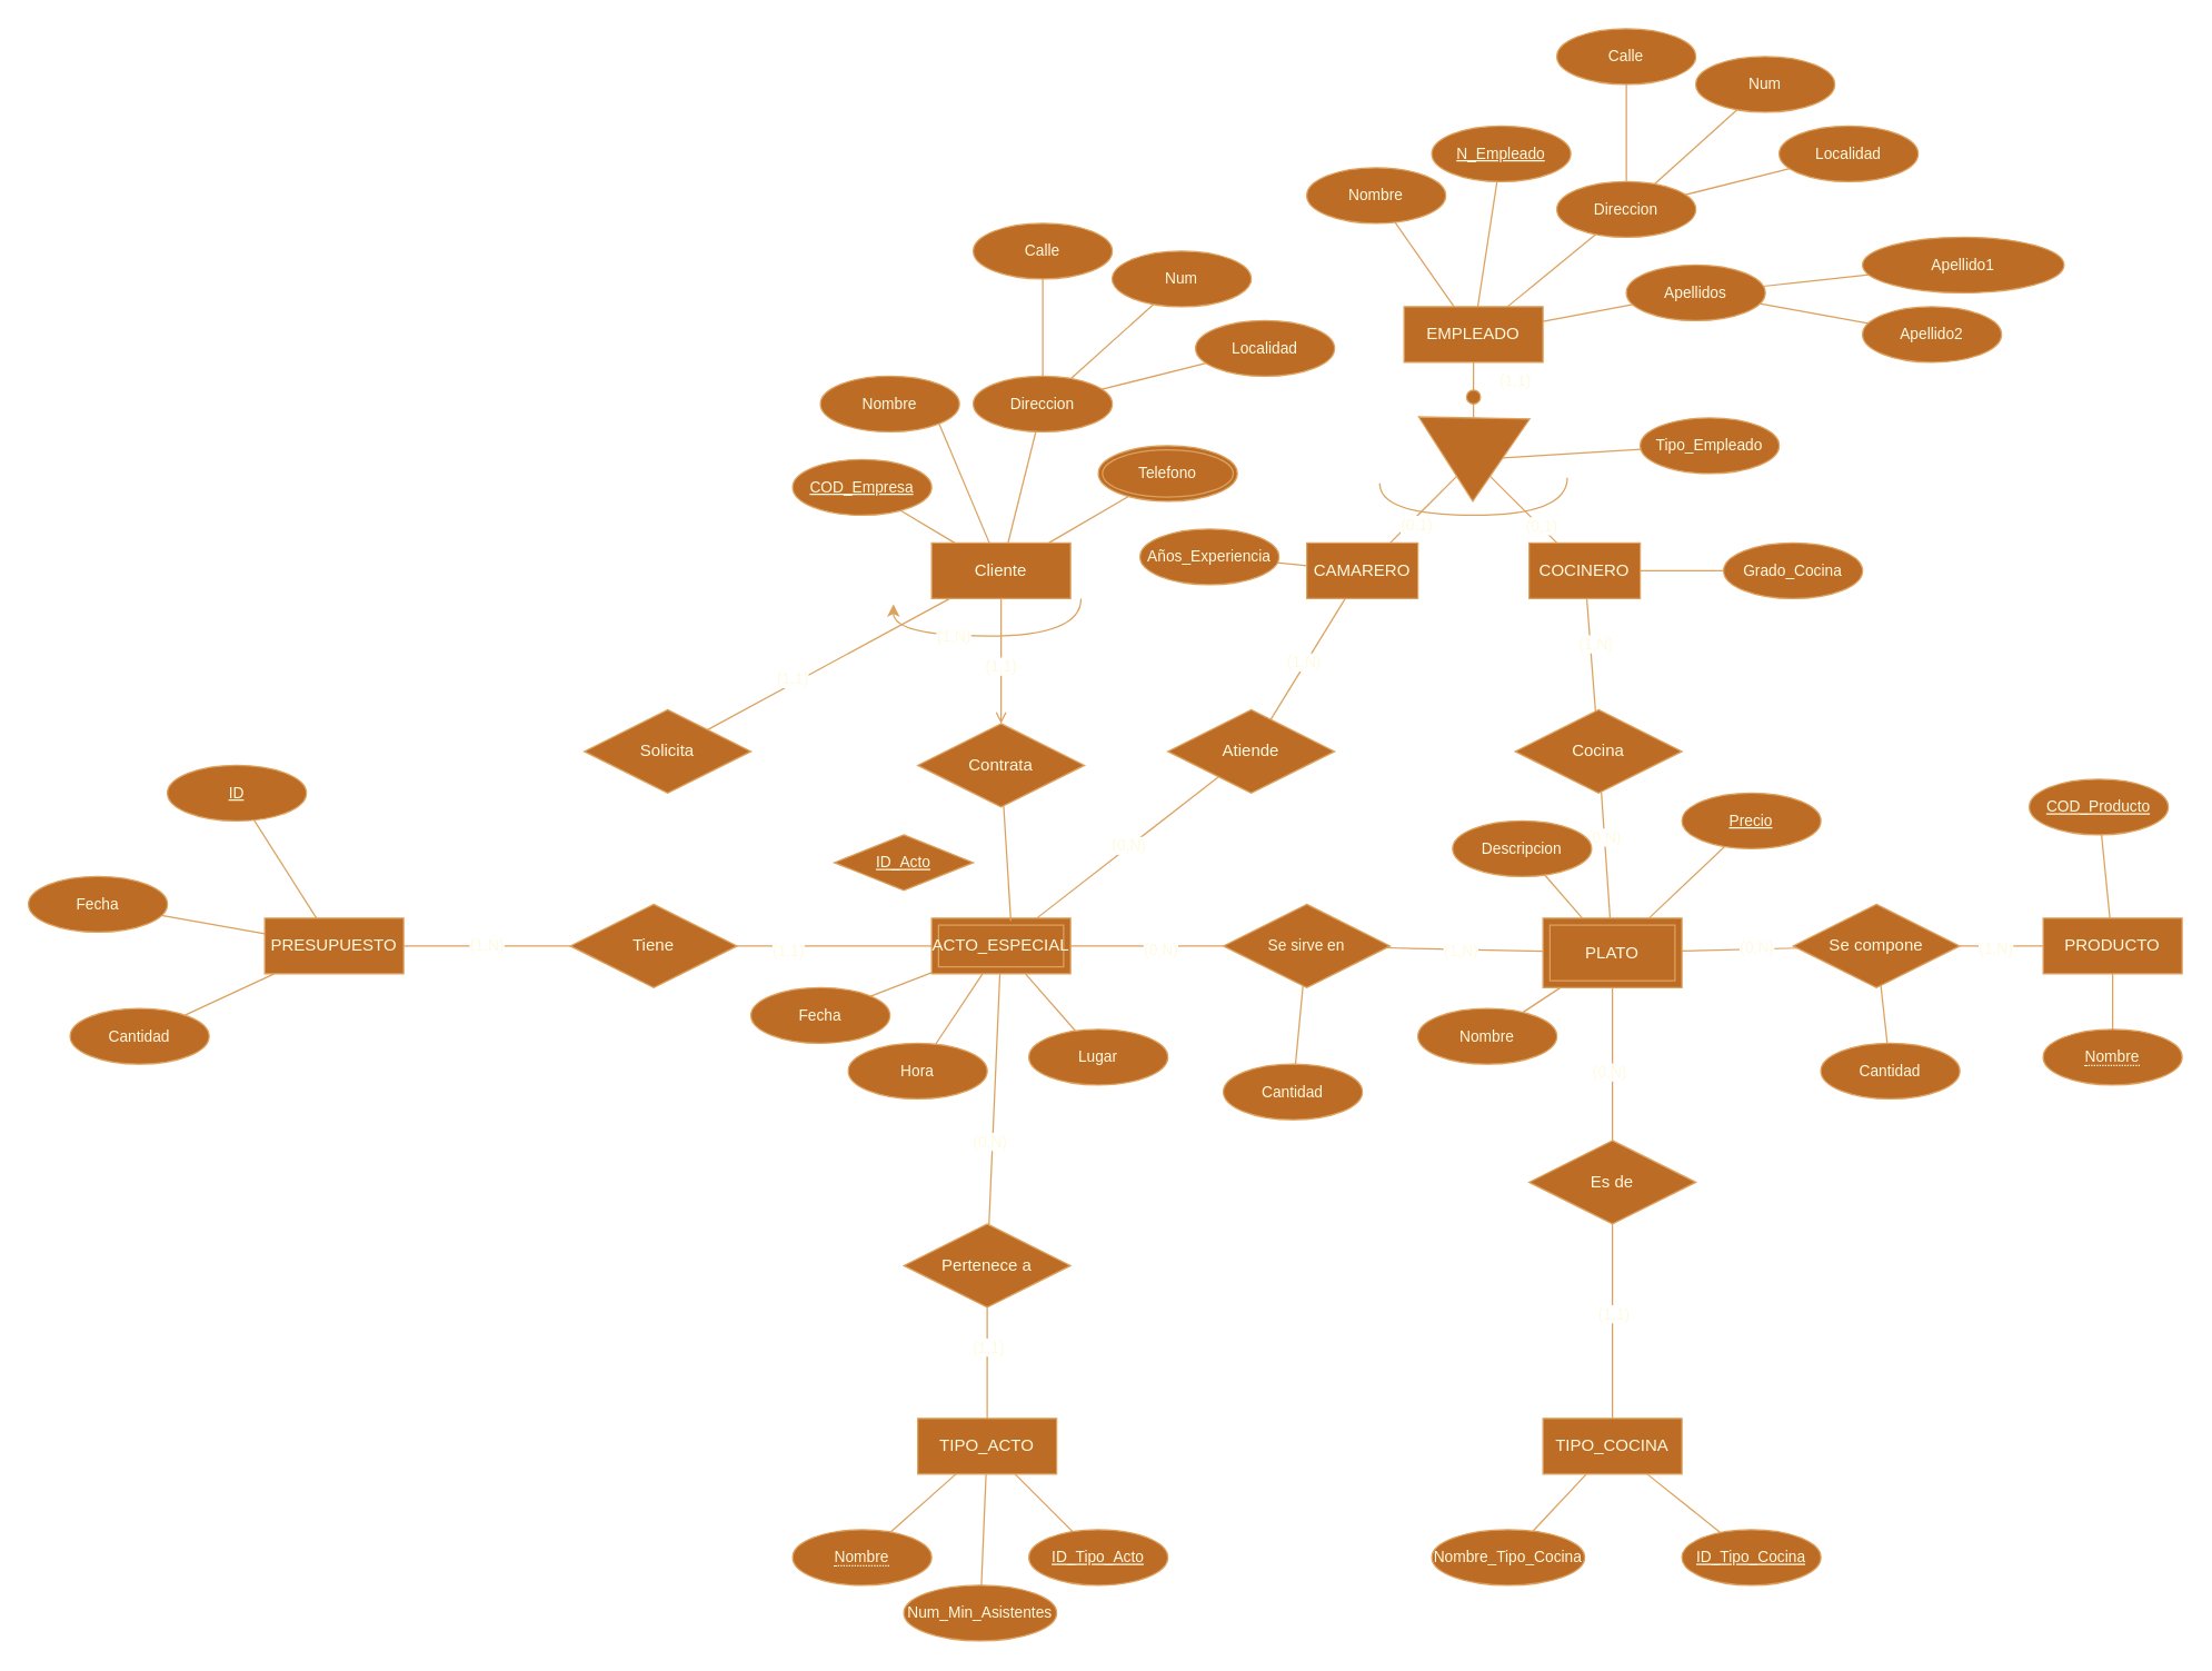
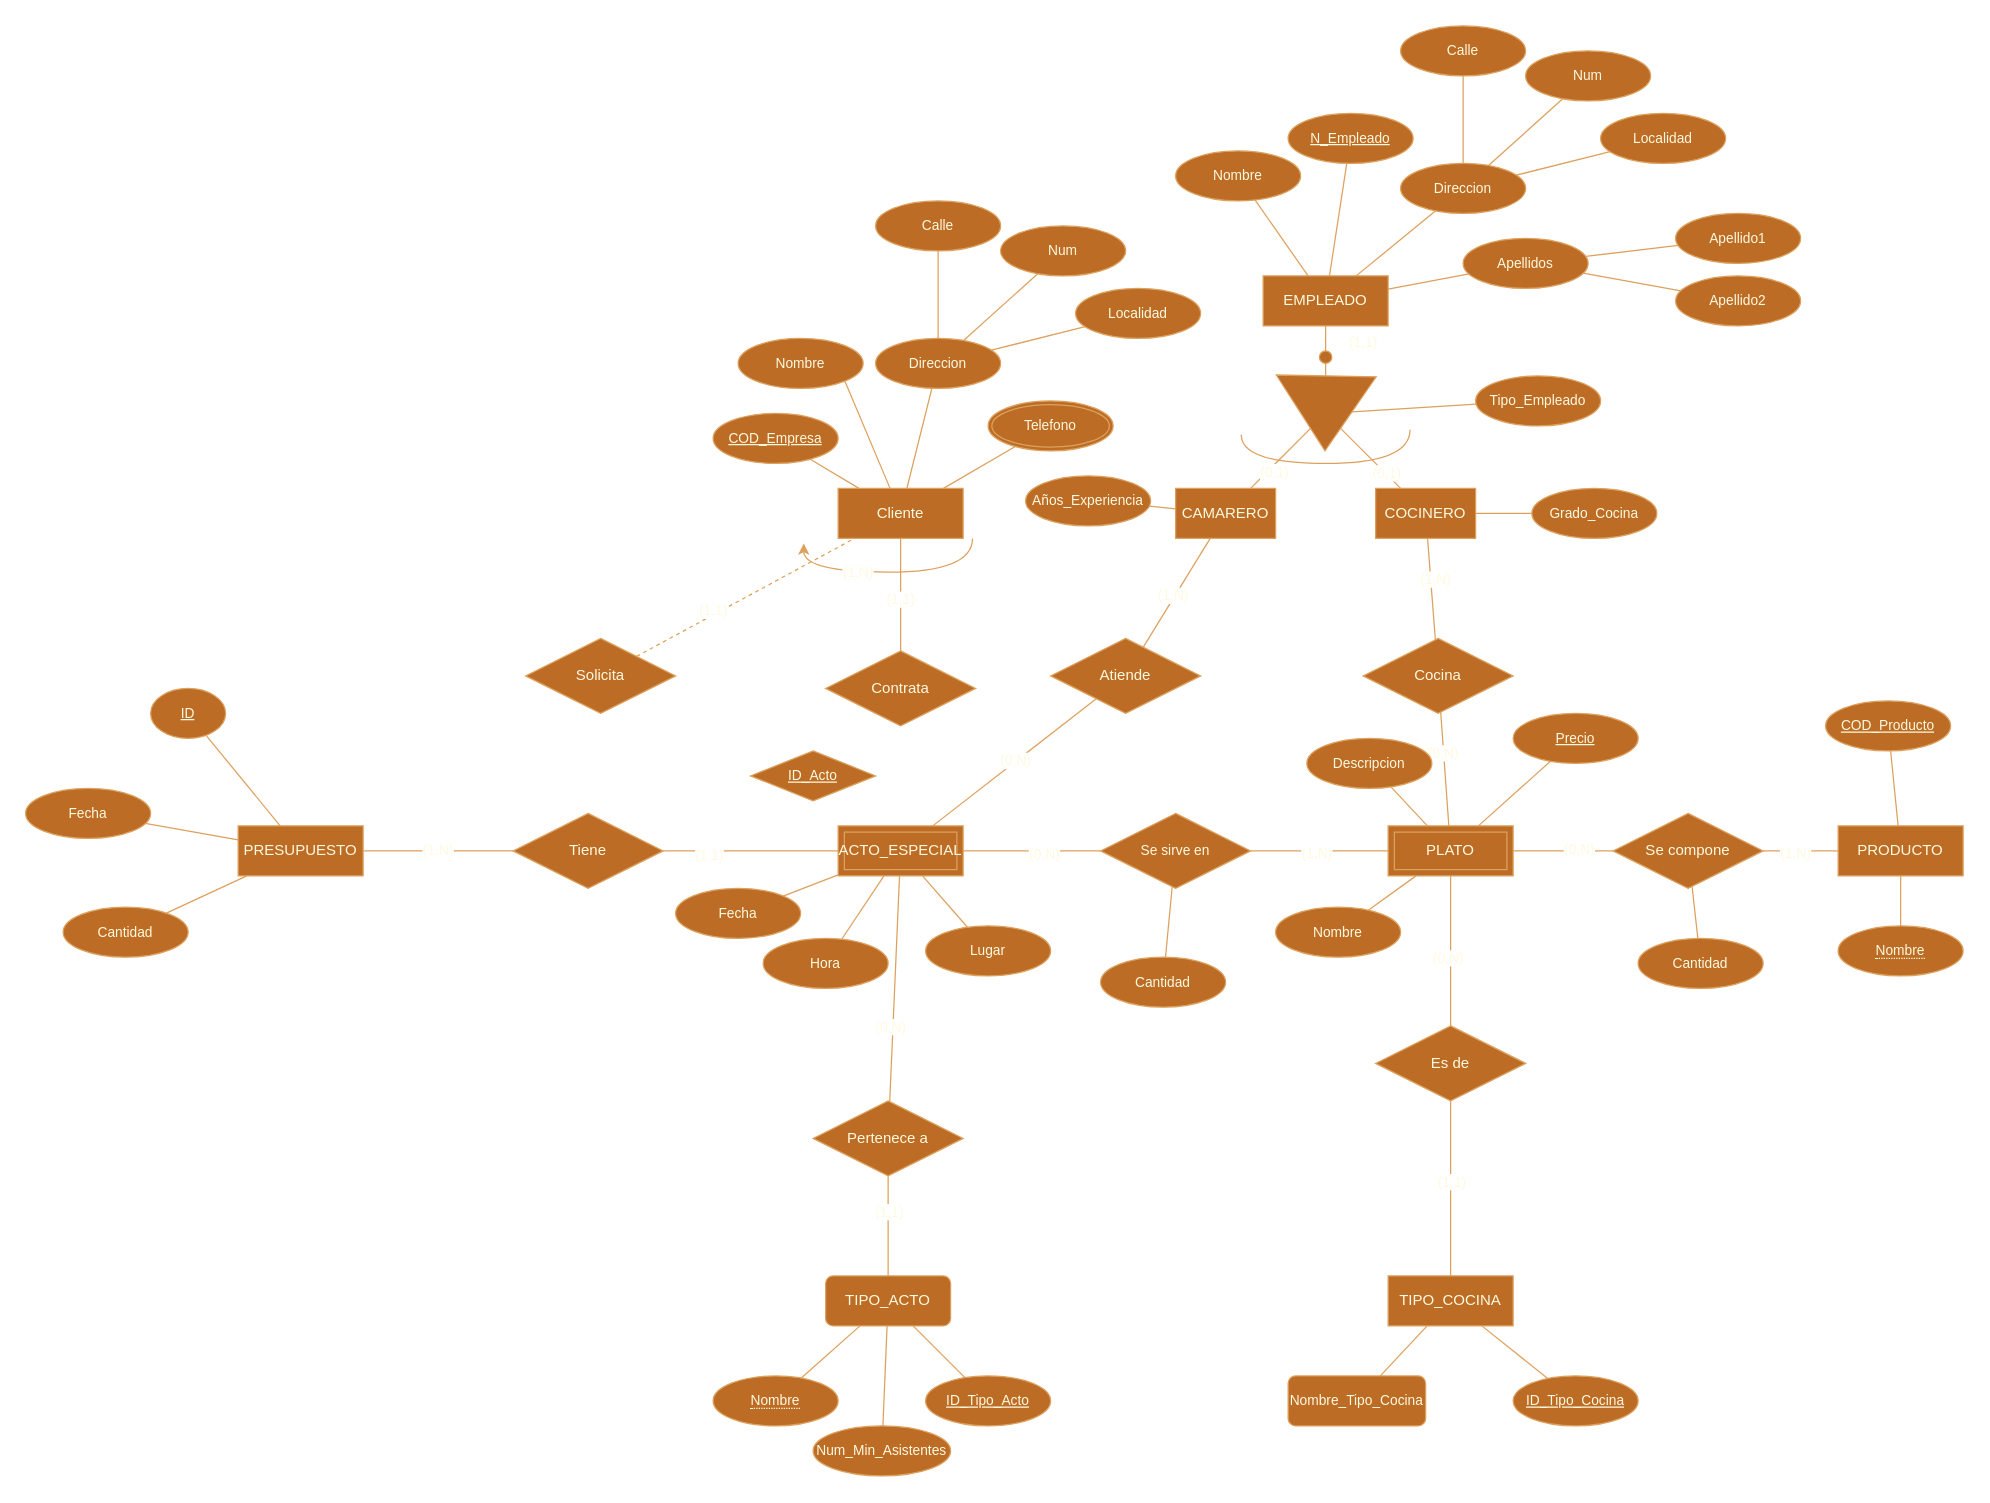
- <mxCell id="102" value="Apellido1" style="ellipse;whiteSpace=wrap;html=1;align=center;strokeColor=#DDA15E;fontFamily=Helvetica;fontSize=11;fontColor=#FEFAE0;fillColor=#BC6C25;" vertex="1" parent="1"><mxGeometry x="1340" y="170" width="145" height="40" as="geometry" /></mxCell>
+ <mxCell id="102" value="Apellido1" style="ellipse;whiteSpace=wrap;html=1;align=center;strokeColor=#DDA15E;fontFamily=Helvetica;fontSize=11;fontColor=#FEFAE0;fillColor=#BC6C25;" vertex="1" parent="1"><mxGeometry x="1340" y="170" width="100" height="40" as="geometry" /></mxCell>
- <mxCell id="90" value="Grado_Cocina" style="ellipse;whiteSpace=wrap;html=1;align=center;strokeColor=#DDA15E;fontFamily=Helvetica;fontSize=11;fontColor=#FEFAE0;fillColor=#BC6C25;" vertex="1" parent="1"><mxGeometry x="1240" y="390" width="100" height="40" as="geometry" /></mxCell>
+ <mxCell id="90" value="Grado_Cocina" style="ellipse;whiteSpace=wrap;html=1;align=center;strokeColor=#DDA15E;fontFamily=Helvetica;fontSize=11;fontColor=#FEFAE0;fillColor=#BC6C25;" vertex="1" parent="1"><mxGeometry x="1225" y="390" width="100" height="40" as="geometry" /></mxCell>
- <mxCell id="56" value="" style="endArrow=none;html=1;rounded=0;strokeColor=#DDA15E;fontColor=#FEFAE0;fillColor=#BC6C25;" edge="1" source="52" target="51" parent="1"><mxGeometry relative="1" as="geometry"><mxPoint x="580" y="500" as="sourcePoint" /><mxPoint x="740" y="500" as="targetPoint" /></mxGeometry></mxCell>
+ <mxCell id="56" value="" style="endArrow=none;html=1;rounded=0;strokeColor=#DDA15E;fontColor=#FEFAE0;fillColor=#BC6C25;dashed=1;" edge="1" source="52" target="51" parent="1"><mxGeometry relative="1" as="geometry"><mxPoint x="580" y="500" as="sourcePoint" /><mxPoint x="740" y="500" as="targetPoint" /></mxGeometry></mxCell>
- <mxCell id="54" value="" style="endArrow=open;html=1;rounded=0;strokeColor=#DDA15E;fontColor=#FEFAE0;fillColor=#BC6C25;" edge="1" source="51" target="53" parent="1"><mxGeometry relative="1" as="geometry"><mxPoint x="650" y="460" as="sourcePoint" /><mxPoint x="810" y="460" as="targetPoint" /></mxGeometry></mxCell>
+ <mxCell id="54" value="" style="endArrow=none;html=1;rounded=0;strokeColor=#DDA15E;fontColor=#FEFAE0;fillColor=#BC6C25;" edge="1" source="51" target="53" parent="1"><mxGeometry relative="1" as="geometry"><mxPoint x="650" y="460" as="sourcePoint" /><mxPoint x="810" y="460" as="targetPoint" /></mxGeometry></mxCell>
- <mxCell id="136" value="ID" style="ellipse;whiteSpace=wrap;html=1;align=center;fontStyle=4;strokeColor=#DDA15E;fontFamily=Helvetica;fontSize=11;fontColor=#FEFAE0;fillColor=#BC6C25;" vertex="1" parent="1"><mxGeometry x="120" y="550" width="100" height="40" as="geometry" /></mxCell>
+ <mxCell id="136" value="ID" style="ellipse;whiteSpace=wrap;html=1;align=center;fontStyle=4;strokeColor=#DDA15E;fontFamily=Helvetica;fontSize=11;fontColor=#FEFAE0;fillColor=#BC6C25;" vertex="1" parent="1"><mxGeometry x="120" y="550" width="60" height="40" as="geometry" /></mxCell>
- <mxCell id="60" value="" style="edgeStyle=none;orthogonalLoop=1;jettySize=auto;html=1;rounded=0;endArrow=none;endFill=0;strokeColor=#DDA15E;fontColor=#FEFAE0;fillColor=#BC6C25;entryX=0.57;entryY=0.05;entryDx=0;entryDy=0;entryPerimeter=0;" edge="1" source="53" target="42" parent="1"><mxGeometry width="80" relative="1" as="geometry"><mxPoint x="860" y="370" as="sourcePoint" /><mxPoint x="723.333" y="570" as="targetPoint" /><Array as="points" /></mxGeometry></mxCell>
- <mxCell id="28" value="PLATO" style="shape=ext;margin=3;double=1;whiteSpace=wrap;html=1;align=center;strokeColor=#DDA15E;fontColor=#FEFAE0;fillColor=#BC6C25;" vertex="1" parent="1"><mxGeometry x="1110" y="660" width="100" height="50" as="geometry" /></mxCell>
+ <mxCell id="28" value="PLATO" style="shape=ext;margin=3;double=1;whiteSpace=wrap;html=1;align=center;strokeColor=#DDA15E;fontColor=#FEFAE0;fillColor=#BC6C25;" vertex="1" parent="1"><mxGeometry x="1110" y="660" width="100" height="40" as="geometry" /></mxCell>
- <mxCell id="46" value="TIPO_ACTO" style="whiteSpace=wrap;html=1;align=center;strokeColor=#DDA15E;fontColor=#FEFAE0;fillColor=#BC6C25;" vertex="1" parent="1"><mxGeometry x="660" y="1020" width="100" height="40" as="geometry" /></mxCell>
+ <mxCell id="46" value="TIPO_ACTO" style="whiteSpace=wrap;html=1;align=center;strokeColor=#DDA15E;fontColor=#FEFAE0;fillColor=#BC6C25;rounded=1;" vertex="1" parent="1"><mxGeometry x="660" y="1020" width="100" height="40" as="geometry" /></mxCell>
- <mxCell id="117" value="Nombre_Tipo_Cocina" style="ellipse;whiteSpace=wrap;html=1;align=center;strokeColor=#DDA15E;fontFamily=Helvetica;fontSize=11;fontColor=#FEFAE0;fillColor=#BC6C25;" vertex="1" parent="1"><mxGeometry x="1030" y="1100" width="110" height="40" as="geometry" /></mxCell>
+ <mxCell id="117" value="Nombre_Tipo_Cocina" style="whiteSpace=wrap;html=1;align=center;strokeColor=#DDA15E;fontFamily=Helvetica;fontSize=11;fontColor=#FEFAE0;fillColor=#BC6C25;rounded=1;" vertex="1" parent="1"><mxGeometry x="1030" y="1100" width="110" height="40" as="geometry" /></mxCell>
